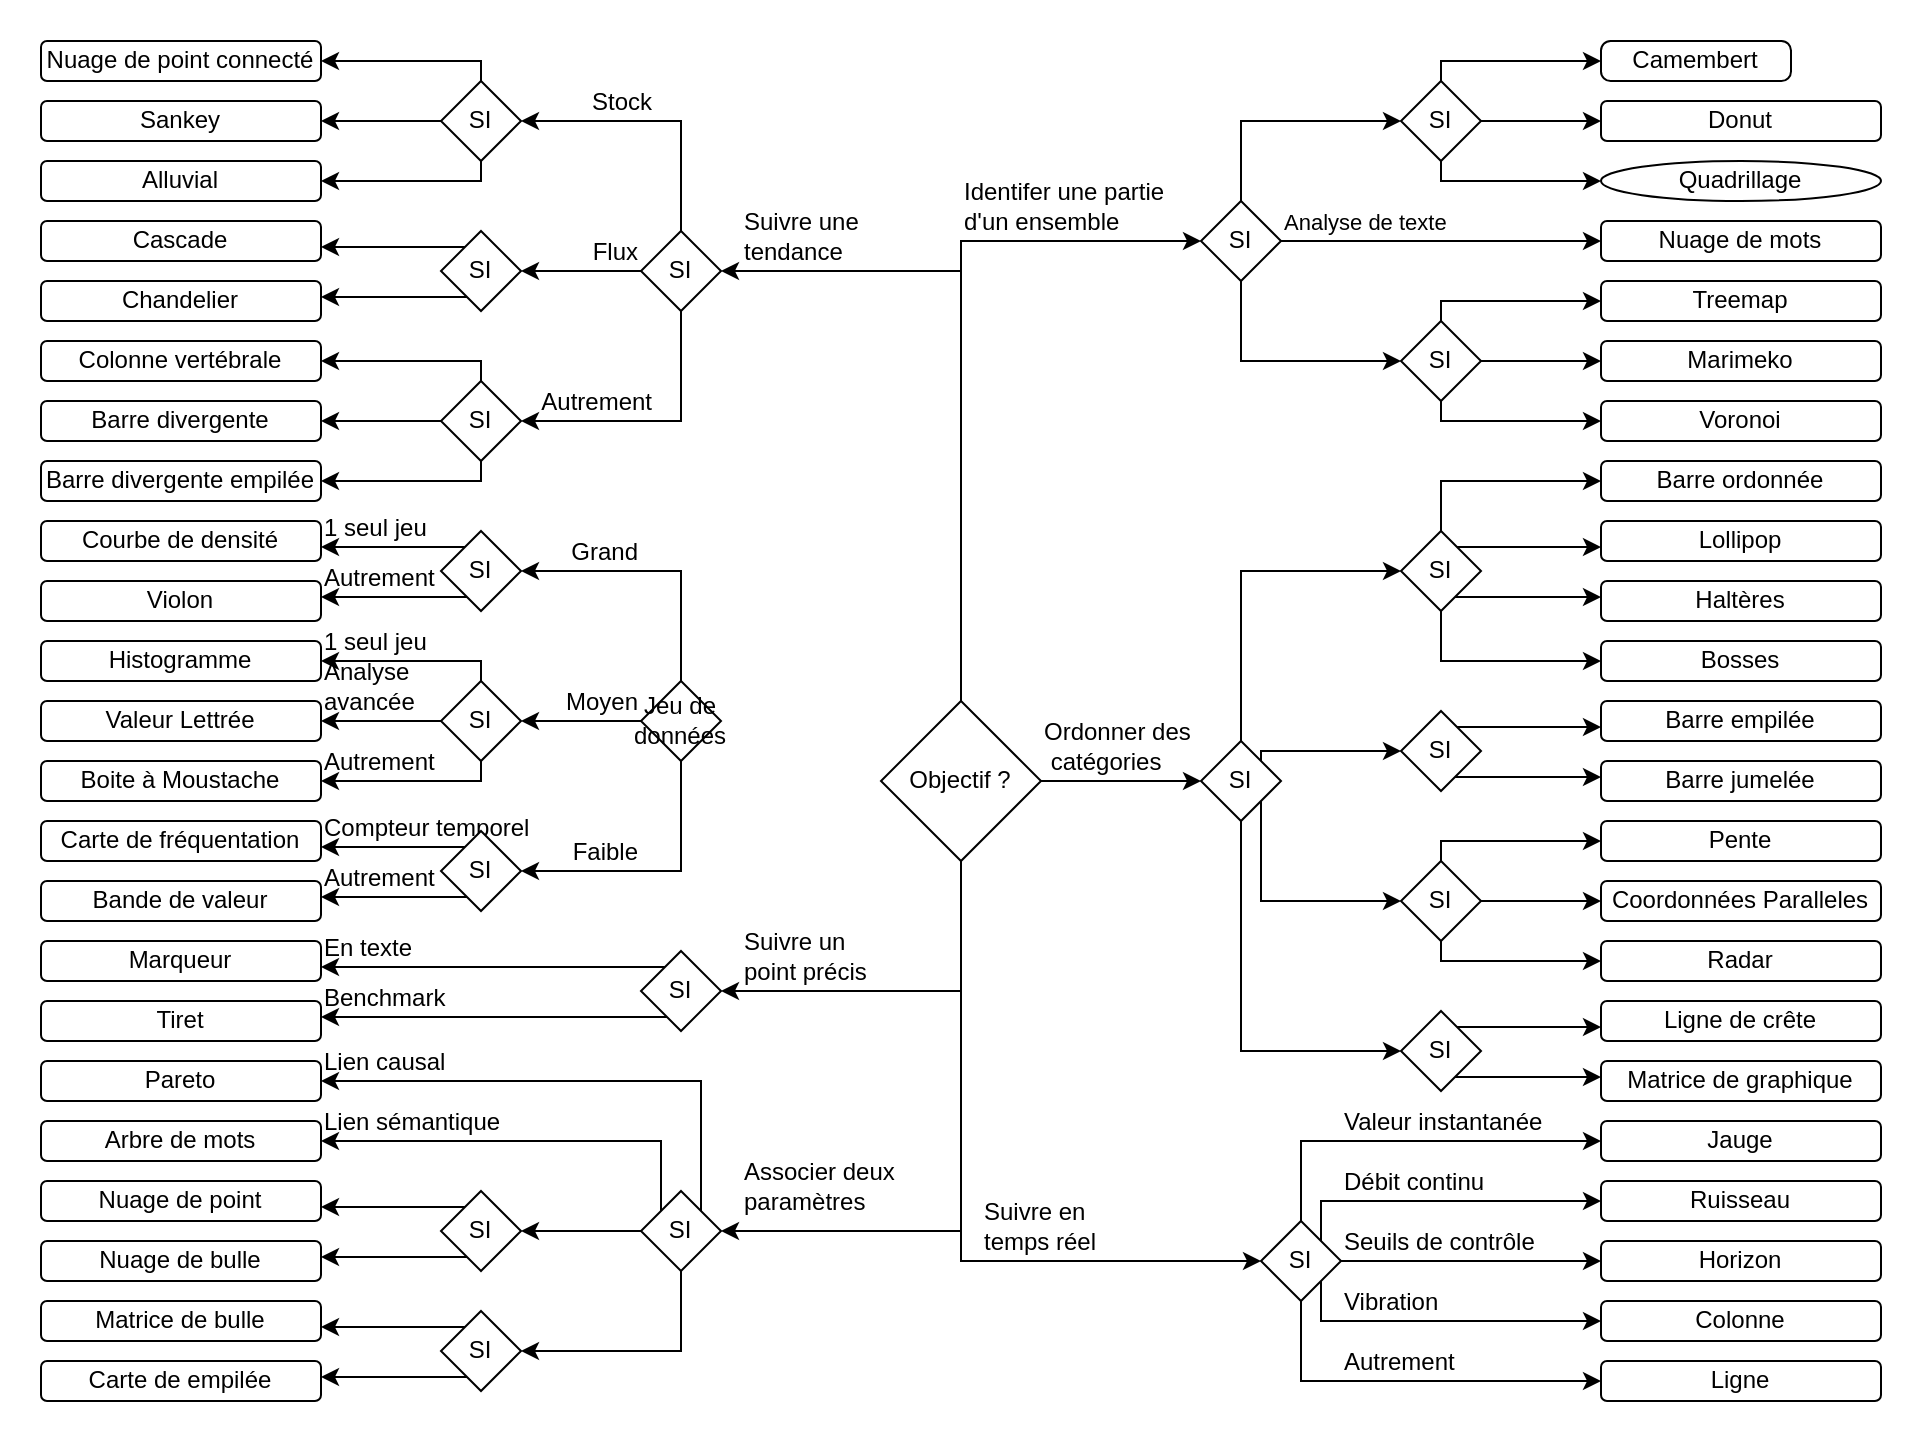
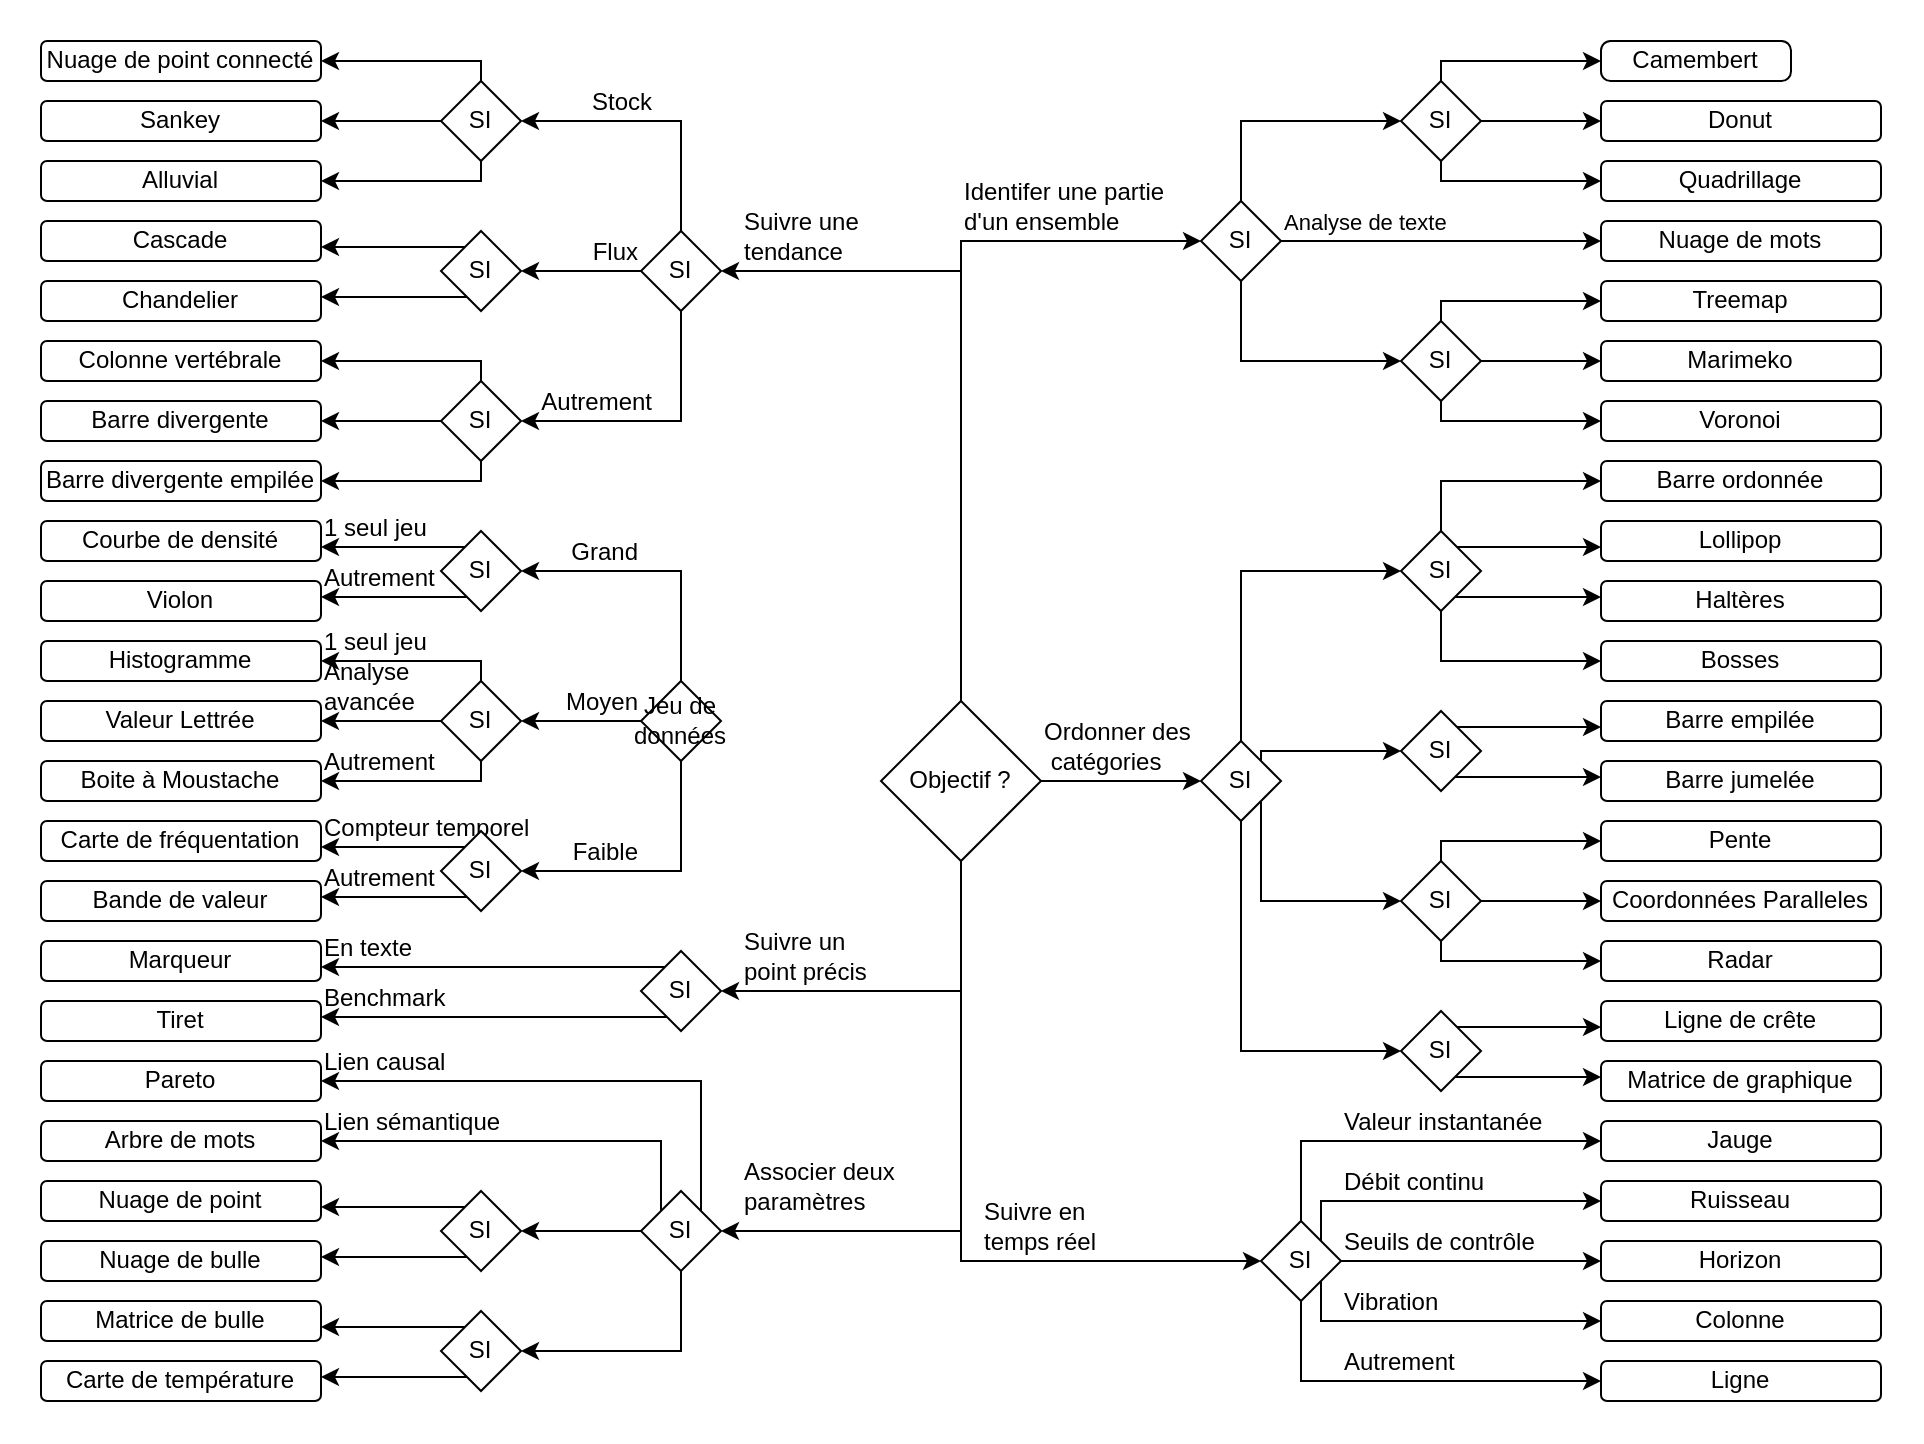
- <mxCell id="117" value="Quadrillage" style="ellipse;whiteSpace=wrap;html=1;fontSize=12;" parent="1" vertex="1"><mxGeometry x="800" y="80" width="140" height="20" as="geometry" /></mxCell>
+ <mxCell id="117" value="Quadrillage" style="rounded=1;whiteSpace=wrap;html=1;fontSize=12;" parent="1" vertex="1"><mxGeometry x="800" y="80" width="140" height="20" as="geometry" /></mxCell>
- <mxCell id="40" value="Carte de empilée" style="rounded=1;whiteSpace=wrap;html=1;fontSize=12;" parent="1" vertex="1"><mxGeometry x="20" y="680" width="140" height="20" as="geometry" /></mxCell>
+ <mxCell id="40" value="Carte de température" style="rounded=1;whiteSpace=wrap;html=1;fontSize=12;" parent="1" vertex="1"><mxGeometry x="20" y="680" width="140" height="20" as="geometry" /></mxCell>
